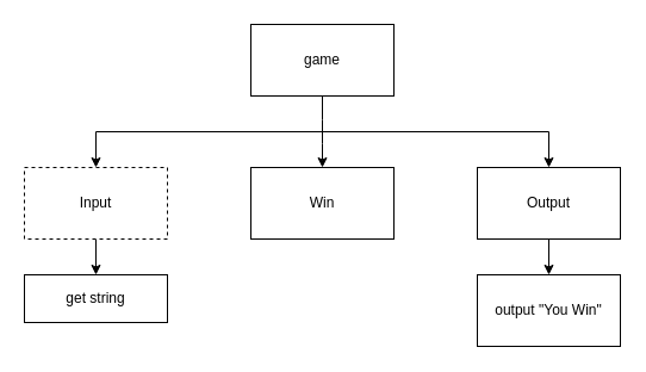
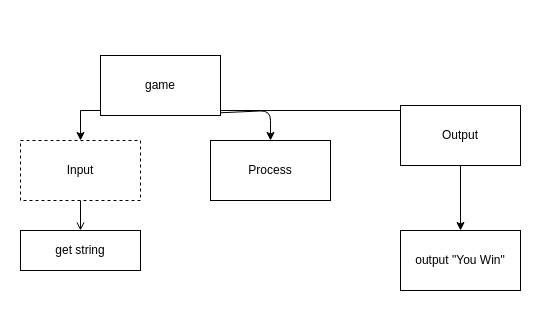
- <mxCell id="5" value="game" style="rounded=0;whiteSpace=wrap;html=1;" vertex="1" parent="1"><mxGeometry x="210" y="20" width="120" height="60" as="geometry" /></mxCell>
+ <mxCell id="5" value="game" style="rounded=0;whiteSpace=wrap;html=1;" vertex="1" parent="1"><mxGeometry x="100" y="55" width="120" height="60" as="geometry" /></mxCell>
- <mxCell id="8" value="Win" style="rounded=0;whiteSpace=wrap;html=1;" vertex="1" parent="1"><mxGeometry x="210" y="140" width="120" height="60" as="geometry" /></mxCell>
+ <mxCell id="8" value="Process" style="rounded=0;whiteSpace=wrap;html=1;" vertex="1" parent="1"><mxGeometry x="210" y="140" width="120" height="60" as="geometry" /></mxCell>
- <mxCell id="10" value="Output" style="rounded=0;whiteSpace=wrap;html=1;" vertex="1" parent="1"><mxGeometry x="400" y="140" width="120" height="60" as="geometry" /></mxCell>
+ <mxCell id="10" value="Output" style="rounded=0;whiteSpace=wrap;html=1;" vertex="1" parent="1"><mxGeometry x="400" y="105" width="120" height="60" as="geometry" /></mxCell>
- <mxCell id="6" style="edgeStyle=none;rounded=0;html=1;exitX=0.5;exitY=1;exitDx=0;exitDy=0;entryX=0.5;entryY=0;entryDx=0;entryDy=0;" edge="1" parent="1" source="7" target="12"><mxGeometry relative="1" as="geometry" /></mxCell>
+ <mxCell id="6" style="edgeStyle=none;rounded=0;html=1;exitX=0.5;exitY=1;exitDx=0;exitDy=0;entryX=0.5;entryY=0;entryDx=0;entryDy=0;endArrow=open;" edge="1" parent="1" source="7" target="12"><mxGeometry relative="1" as="geometry" /></mxCell>
